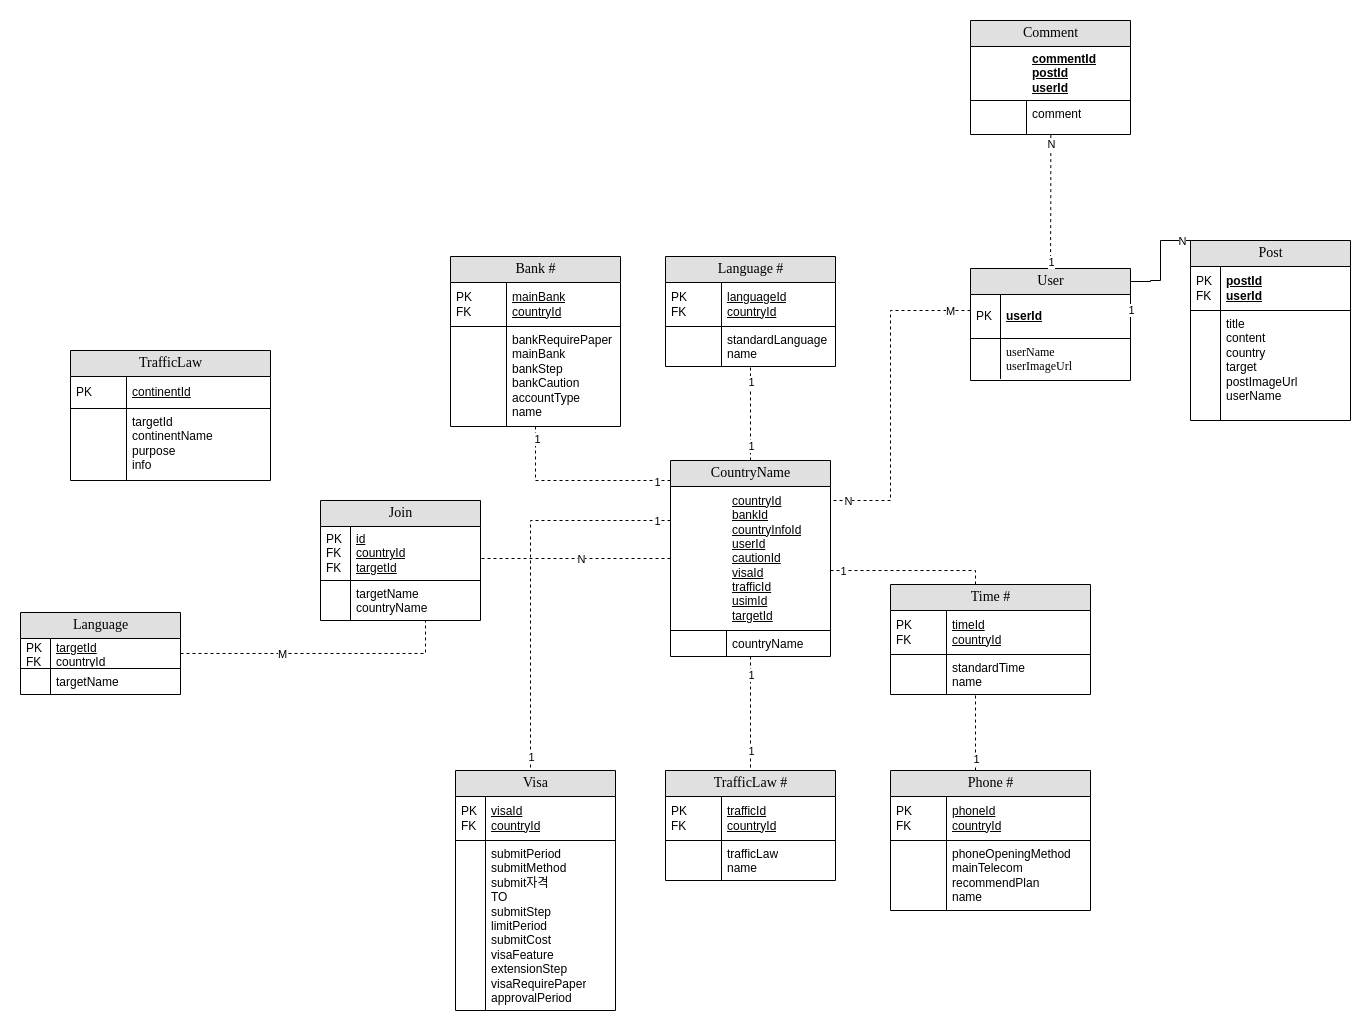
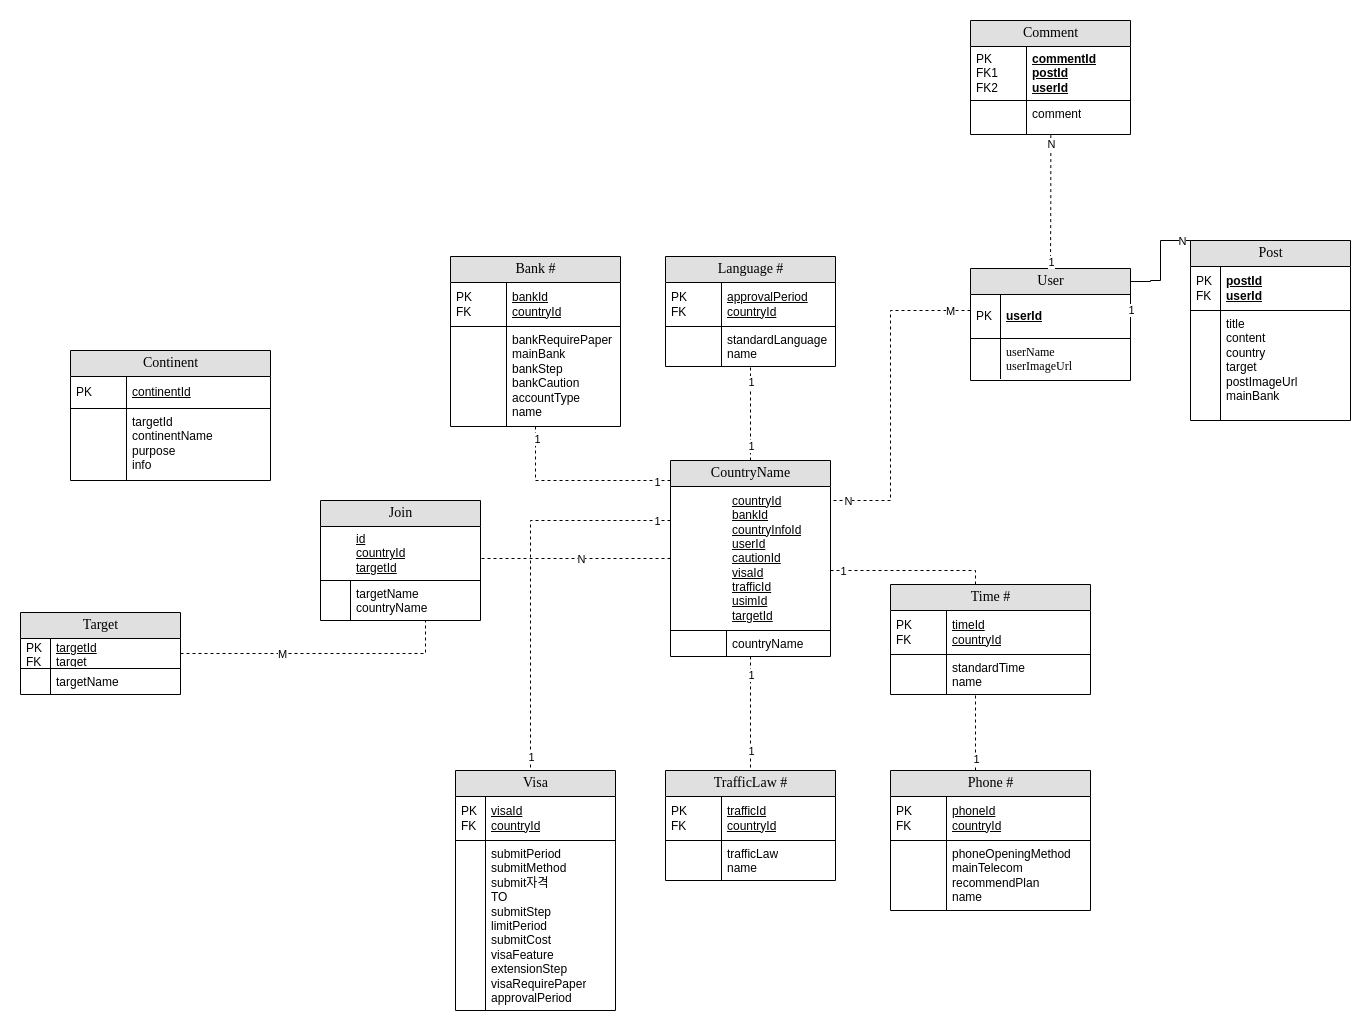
+ <mxCell id="19" value="&lt;span style=&quot;font-weight: 400&quot;&gt;PK&lt;/span&gt;&lt;br style=&quot;font-weight: 400&quot;&gt;&lt;span style=&quot;font-weight: 400&quot;&gt;FK1&lt;/span&gt;&lt;br style=&quot;font-weight: 400&quot;&gt;&lt;span style=&quot;font-weight: 400&quot;&gt;FK2&lt;/span&gt;&lt;span style=&quot;font-weight: normal&quot;&gt;&lt;br&gt;&lt;/span&gt;" style="shape=partialRectangle;fontStyle=1;top=0;left=0;bottom=0;html=1;fillColor=none;align=left;verticalAlign=middle;spacingLeft=4;spacingRight=4;whiteSpace=wrap;overflow=hidden;rotatable=0;points=[];portConstraint=eastwest;part=1;" parent="18" vertex="1" connectable="0"><mxGeometry width="56" height="54" as="geometry" /></mxCell>
- <mxCell id="33" value="&lt;span style=&quot;font-weight: 400&quot;&gt;mainBank&lt;br&gt;countryId&lt;br&gt;&lt;/span&gt;" style="shape=partialRectangle;top=0;left=0;right=0;bottom=1;html=1;align=left;verticalAlign=middle;fillColor=none;spacingLeft=60;spacingRight=4;whiteSpace=wrap;overflow=hidden;rotatable=0;points=[[0,0.5],[1,0.5]];portConstraint=eastwest;dropTarget=0;fontStyle=5;" parent="32" vertex="1"><mxGeometry y="26" width="170" height="44" as="geometry" /></mxCell>
+ <mxCell id="33" value="&lt;span style=&quot;font-weight: 400&quot;&gt;bankId&lt;br&gt;countryId&lt;br&gt;&lt;/span&gt;" style="shape=partialRectangle;top=0;left=0;right=0;bottom=1;html=1;align=left;verticalAlign=middle;fillColor=none;spacingLeft=60;spacingRight=4;whiteSpace=wrap;overflow=hidden;rotatable=0;points=[[0,0.5],[1,0.5]];portConstraint=eastwest;dropTarget=0;fontStyle=5;" parent="32" vertex="1"><mxGeometry y="26" width="170" height="44" as="geometry" /></mxCell>
- <mxCell id="13" value="languageId&lt;br&gt;countryId" style="shape=partialRectangle;top=0;left=0;right=0;bottom=1;html=1;align=left;verticalAlign=middle;fillColor=none;spacingLeft=60;spacingRight=4;whiteSpace=wrap;overflow=hidden;rotatable=0;points=[[0,0.5],[1,0.5]];portConstraint=eastwest;dropTarget=0;fontStyle=4;" parent="12" vertex="1"><mxGeometry y="26" width="170" height="44" as="geometry" /></mxCell>
+ <mxCell id="13" value="approvalPeriod&lt;br&gt;countryId" style="shape=partialRectangle;top=0;left=0;right=0;bottom=1;html=1;align=left;verticalAlign=middle;fillColor=none;spacingLeft=60;spacingRight=4;whiteSpace=wrap;overflow=hidden;rotatable=0;points=[[0,0.5],[1,0.5]];portConstraint=eastwest;dropTarget=0;fontStyle=4;" parent="12" vertex="1"><mxGeometry y="26" width="170" height="44" as="geometry" /></mxCell>
- <mxCell id="10" value="title&lt;br&gt;content&lt;br&gt;country&lt;br&gt;target&lt;br&gt;postImageUrl&lt;br&gt;userName" style="shape=partialRectangle;top=0;left=0;right=0;bottom=0;html=1;align=left;verticalAlign=top;fillColor=none;spacingLeft=34;spacingRight=4;whiteSpace=wrap;overflow=hidden;rotatable=0;points=[[0,0.5],[1,0.5]];portConstraint=eastwest;dropTarget=0;" parent="7" vertex="1"><mxGeometry y="70" width="160" height="110" as="geometry" /></mxCell>
+ <mxCell id="10" value="title&lt;br&gt;content&lt;br&gt;country&lt;br&gt;target&lt;br&gt;postImageUrl&lt;br&gt;mainBank" style="shape=partialRectangle;top=0;left=0;right=0;bottom=0;html=1;align=left;verticalAlign=top;fillColor=none;spacingLeft=34;spacingRight=4;whiteSpace=wrap;overflow=hidden;rotatable=0;points=[[0,0.5],[1,0.5]];portConstraint=eastwest;dropTarget=0;" parent="7" vertex="1"><mxGeometry y="70" width="160" height="110" as="geometry" /></mxCell>
- <mxCell id="88" value="TrafficLaw" style="swimlane;html=1;fontStyle=0;childLayout=stackLayout;horizontal=1;startSize=26;fillColor=#e0e0e0;horizontalStack=0;resizeParent=1;resizeLast=0;collapsible=1;marginBottom=0;swimlaneFillColor=#ffffff;align=center;rounded=0;shadow=0;comic=0;labelBackgroundColor=none;strokeWidth=1;fontFamily=Verdana;fontSize=14" parent="1" vertex="1"><mxGeometry x="70" y="350" width="200" height="130" as="geometry" /></mxCell>
+ <mxCell id="88" value="Continent" style="swimlane;html=1;fontStyle=0;childLayout=stackLayout;horizontal=1;startSize=26;fillColor=#e0e0e0;horizontalStack=0;resizeParent=1;resizeLast=0;collapsible=1;marginBottom=0;swimlaneFillColor=#ffffff;align=center;rounded=0;shadow=0;comic=0;labelBackgroundColor=none;strokeWidth=1;fontFamily=Verdana;fontSize=14" parent="1" vertex="1"><mxGeometry x="70" y="350" width="200" height="130" as="geometry" /></mxCell>
- <mxCell id="85" value="PK&lt;br&gt;FK&lt;br&gt;FK" style="shape=partialRectangle;top=0;left=0;bottom=0;html=1;fillColor=none;align=left;verticalAlign=middle;spacingLeft=4;spacingRight=4;whiteSpace=wrap;overflow=hidden;rotatable=0;points=[];portConstraint=eastwest;part=1;" parent="84" vertex="1" connectable="0"><mxGeometry width="30" height="54" as="geometry" /></mxCell>
- <mxCell id="2" value="Language" style="swimlane;html=1;fontStyle=0;childLayout=stackLayout;horizontal=1;startSize=26;fillColor=#e0e0e0;horizontalStack=0;resizeParent=1;resizeLast=0;collapsible=1;marginBottom=0;swimlaneFillColor=#ffffff;align=center;rounded=0;shadow=0;comic=0;labelBackgroundColor=none;strokeWidth=1;fontFamily=Verdana;fontSize=14;swimlaneLine=1;" parent="1" vertex="1"><mxGeometry x="20" y="612" width="160" height="82" as="geometry" /></mxCell>
+ <mxCell id="2" value="Target" style="swimlane;html=1;fontStyle=0;childLayout=stackLayout;horizontal=1;startSize=26;fillColor=#e0e0e0;horizontalStack=0;resizeParent=1;resizeLast=0;collapsible=1;marginBottom=0;swimlaneFillColor=#ffffff;align=center;rounded=0;shadow=0;comic=0;labelBackgroundColor=none;strokeWidth=1;fontFamily=Verdana;fontSize=14;swimlaneLine=1;" parent="1" vertex="1"><mxGeometry x="20" y="612" width="160" height="82" as="geometry" /></mxCell>
- <mxCell id="3" value="&lt;span style=&quot;font-weight: normal&quot;&gt;targetId&lt;br&gt;countryId&lt;br&gt;&lt;/span&gt;" style="shape=partialRectangle;top=0;left=0;right=0;bottom=1;html=1;align=left;verticalAlign=middle;fillColor=none;spacingLeft=34;spacingRight=4;whiteSpace=wrap;overflow=hidden;rotatable=0;points=[[0,0.5],[1,0.5]];portConstraint=eastwest;dropTarget=0;fontStyle=5;" parent="2" vertex="1"><mxGeometry y="26" width="160" height="30" as="geometry" /></mxCell>
+ <mxCell id="3" value="&lt;span style=&quot;font-weight: normal&quot;&gt;targetId&lt;br&gt;target&lt;br&gt;&lt;/span&gt;" style="shape=partialRectangle;top=0;left=0;right=0;bottom=1;html=1;align=left;verticalAlign=middle;fillColor=none;spacingLeft=34;spacingRight=4;whiteSpace=wrap;overflow=hidden;rotatable=0;points=[[0,0.5],[1,0.5]];portConstraint=eastwest;dropTarget=0;fontStyle=5;" parent="2" vertex="1"><mxGeometry y="26" width="160" height="30" as="geometry" /></mxCell>
